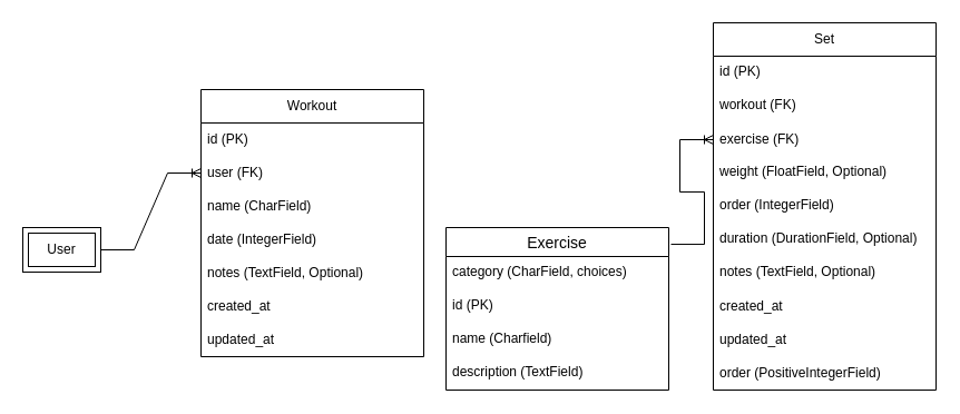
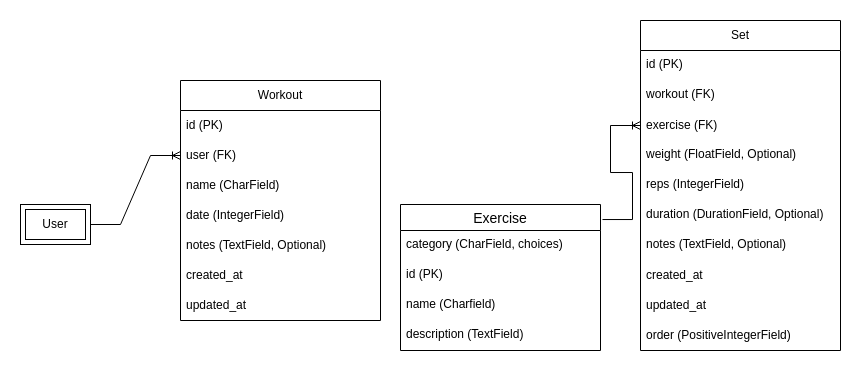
- <mxCell id="22" value="order (IntegerField)" style="text;strokeColor=none;fillColor=none;spacingLeft=4;spacingRight=4;overflow=hidden;rotatable=0;points=[[0,0.5],[1,0.5]];portConstraint=eastwest;fontSize=12;whiteSpace=wrap;html=1;" parent="17" vertex="1"><mxGeometry y="150" width="200" height="30" as="geometry" /></mxCell>
+ <mxCell id="22" value="reps (IntegerField)" style="text;strokeColor=none;fillColor=none;spacingLeft=4;spacingRight=4;overflow=hidden;rotatable=0;points=[[0,0.5],[1,0.5]];portConstraint=eastwest;fontSize=12;whiteSpace=wrap;html=1;" parent="17" vertex="1"><mxGeometry y="150" width="200" height="30" as="geometry" /></mxCell>
